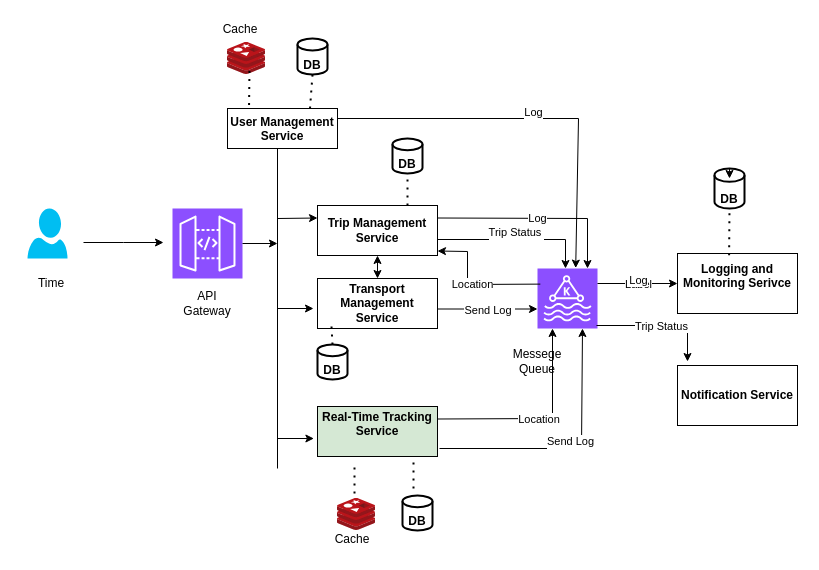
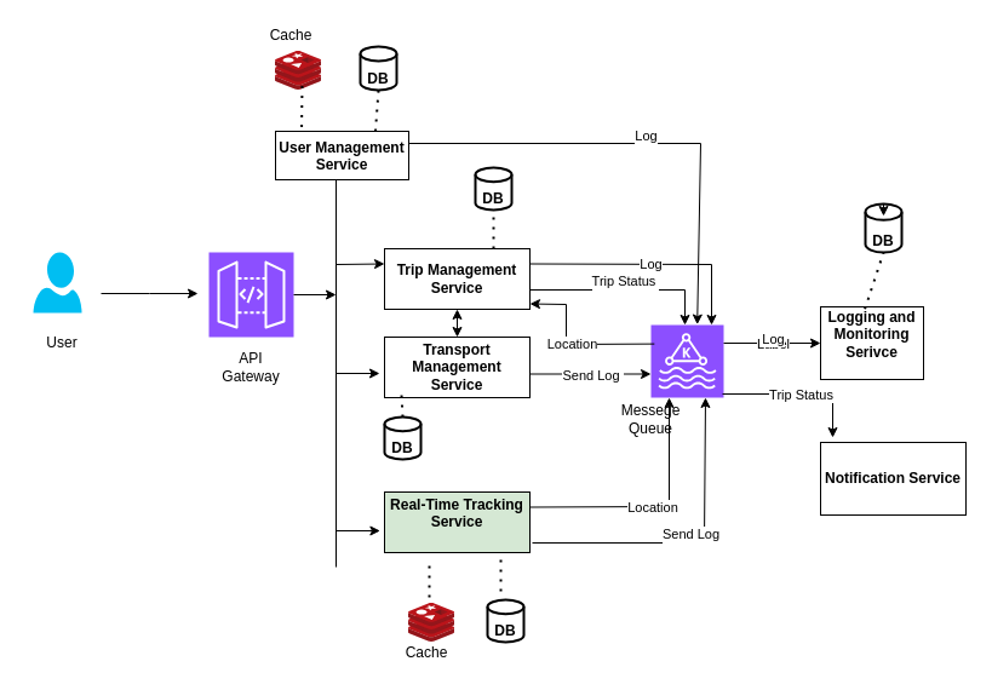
- <mxCell id="4" value="Time" style="text;html=1;align=center;verticalAlign=middle;whiteSpace=wrap;rounded=0;" parent="1" vertex="1"><mxGeometry x="20.75" y="268" width="60" height="30" as="geometry" /></mxCell>
+ <mxCell id="4" value="User" style="text;html=1;align=center;verticalAlign=middle;whiteSpace=wrap;rounded=0;" parent="1" vertex="1"><mxGeometry x="20.75" y="268" width="60" height="30" as="geometry" /></mxCell>
- <mxCell id="11" value="&lt;div&gt;Logging and Monitoring Serivce&lt;/div&gt;&lt;div&gt;&lt;br&gt;&lt;/div&gt;" style="rounded=0;whiteSpace=wrap;html=1;fontStyle=1" parent="1" vertex="1"><mxGeometry x="677" y="253" width="120" height="60" as="geometry" /></mxCell>
+ <mxCell id="11" value="&lt;div&gt;Logging and Monitoring Serivce&lt;/div&gt;&lt;div&gt;&lt;br&gt;&lt;/div&gt;" style="rounded=0;whiteSpace=wrap;html=1;fontStyle=1" parent="1" vertex="1"><mxGeometry x="677" y="253" width="85" height="60" as="geometry" /></mxCell>
- <mxCell id="53" value="Messege&lt;div&gt;Queue&lt;/div&gt;" style="text;html=1;align=center;verticalAlign=middle;whiteSpace=wrap;rounded=0;" vertex="1" parent="1"><mxGeometry x="507" y="346" width="60" height="30" as="geometry" /></mxCell>
+ <mxCell id="53" value="Messege&lt;div&gt;Queue&lt;/div&gt;" style="text;html=1;align=center;verticalAlign=middle;whiteSpace=wrap;rounded=0;" vertex="1" parent="1"><mxGeometry x="507" y="331" width="60" height="30" as="geometry" /></mxCell>
